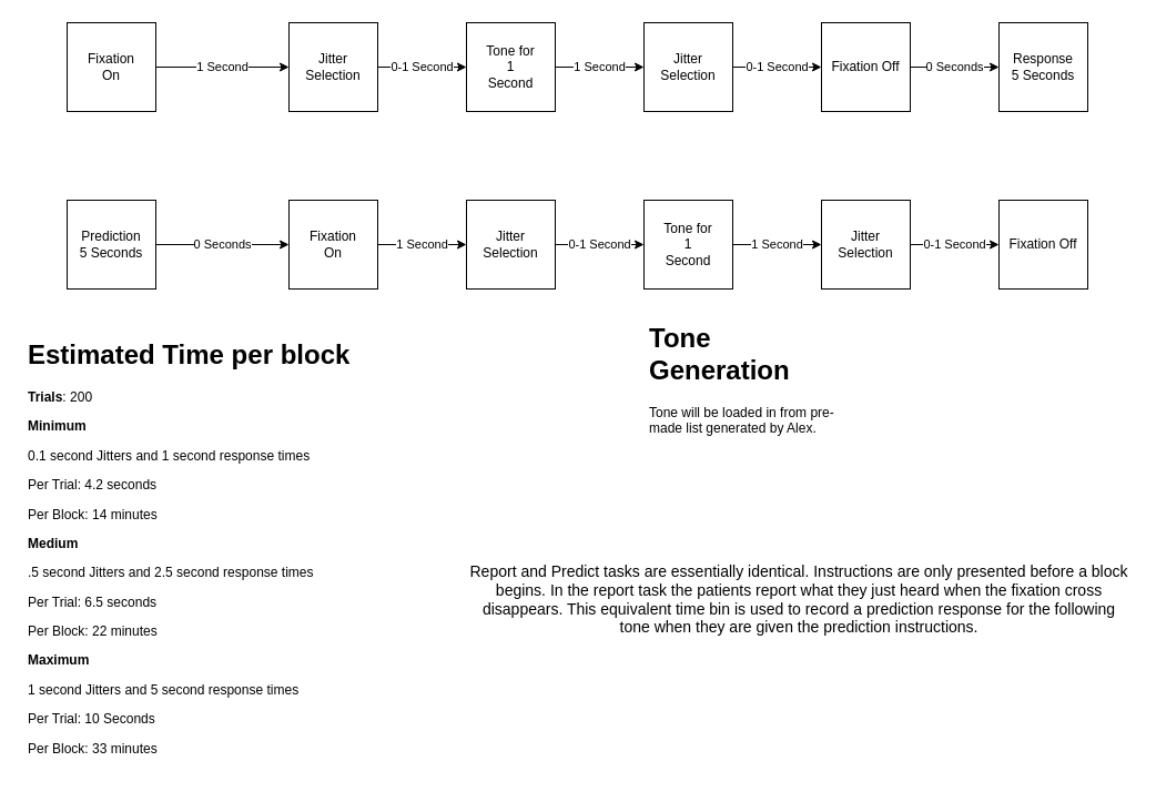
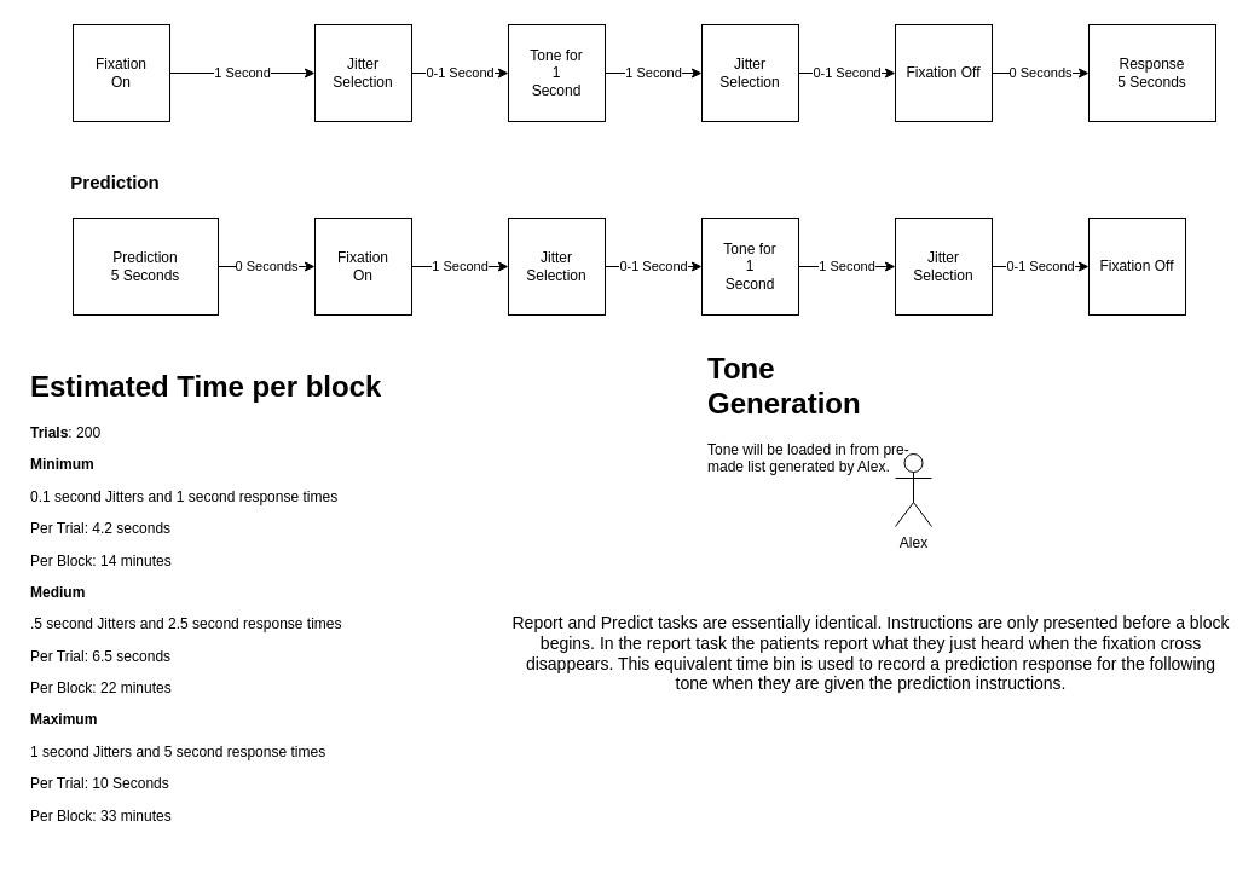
- <mxCell id="12" value="&lt;div&gt;Response&lt;/div&gt;5 Seconds" style="whiteSpace=wrap;html=1;aspect=fixed;" vertex="1" parent="1"><mxGeometry x="900" y="20" width="80" height="80" as="geometry" /></mxCell>
+ <mxCell id="12" value="&lt;div&gt;Response&lt;/div&gt;5 Seconds" style="whiteSpace=wrap;html=1;aspect=fixed;" vertex="1" parent="1"><mxGeometry x="900" y="20" width="105" height="80" as="geometry" /></mxCell>
+ <mxCell id="24" value="&lt;b&gt;&lt;font style=&quot;font-size: 15px&quot;&gt;Prediction&lt;/font&gt;&lt;/b&gt;" style="text;html=1;strokeColor=none;fillColor=none;align=center;verticalAlign=middle;whiteSpace=wrap;rounded=0;" vertex="1" parent="1"><mxGeometry x="70" y="140" width="50" height="20" as="geometry" /></mxCell>
- <mxCell id="23" value="&lt;div&gt;Prediction&lt;/div&gt;&lt;div&gt;5 Seconds&lt;br&gt;&lt;/div&gt;" style="whiteSpace=wrap;html=1;aspect=fixed;" vertex="1" parent="1"><mxGeometry x="60" y="180" width="80" height="80" as="geometry" /></mxCell>
+ <mxCell id="23" value="&lt;div&gt;Prediction&lt;/div&gt;&lt;div&gt;5 Seconds&lt;br&gt;&lt;/div&gt;" style="whiteSpace=wrap;html=1;aspect=fixed;" vertex="1" parent="1"><mxGeometry x="60" y="180" width="120" height="80" as="geometry" /></mxCell>
+ <mxCell id="26" value="Alex" style="shape=umlActor;verticalLabelPosition=bottom;labelBackgroundColor=#ffffff;verticalAlign=top;html=1;outlineConnect=0;" vertex="1" parent="1"><mxGeometry x="740" y="375" width="30" height="60" as="geometry" /></mxCell>
